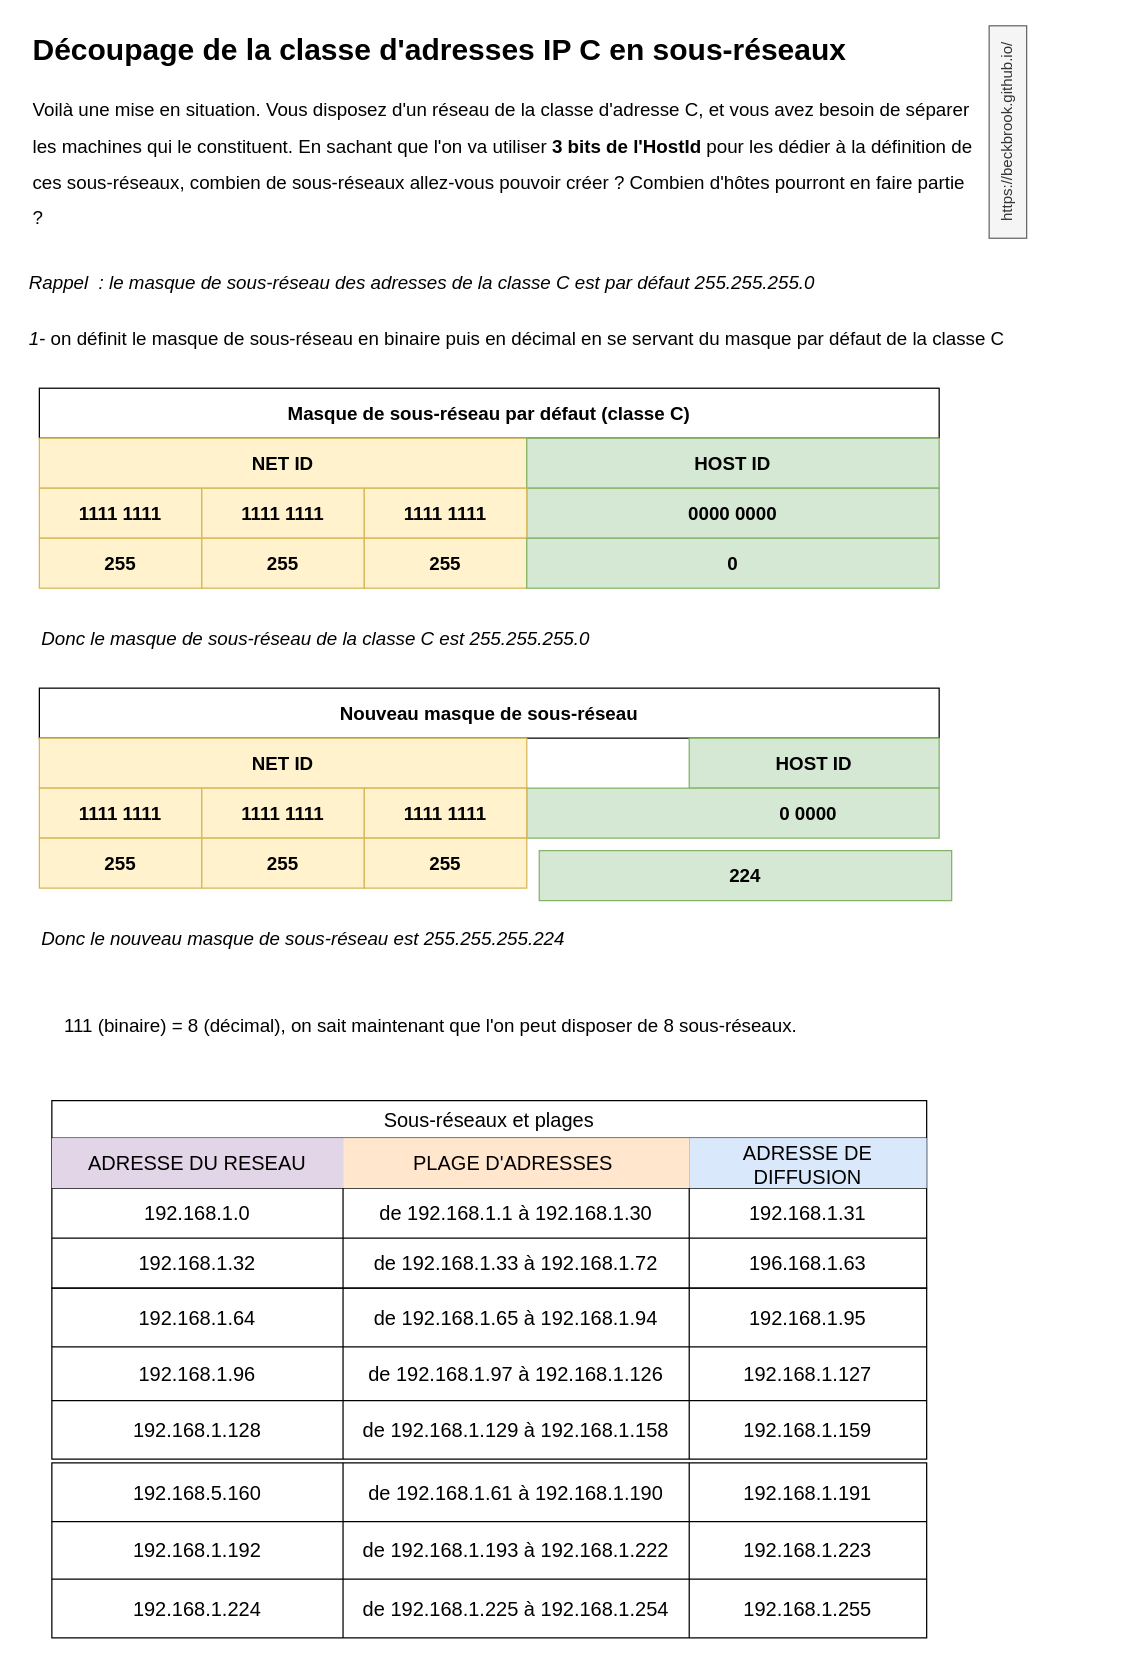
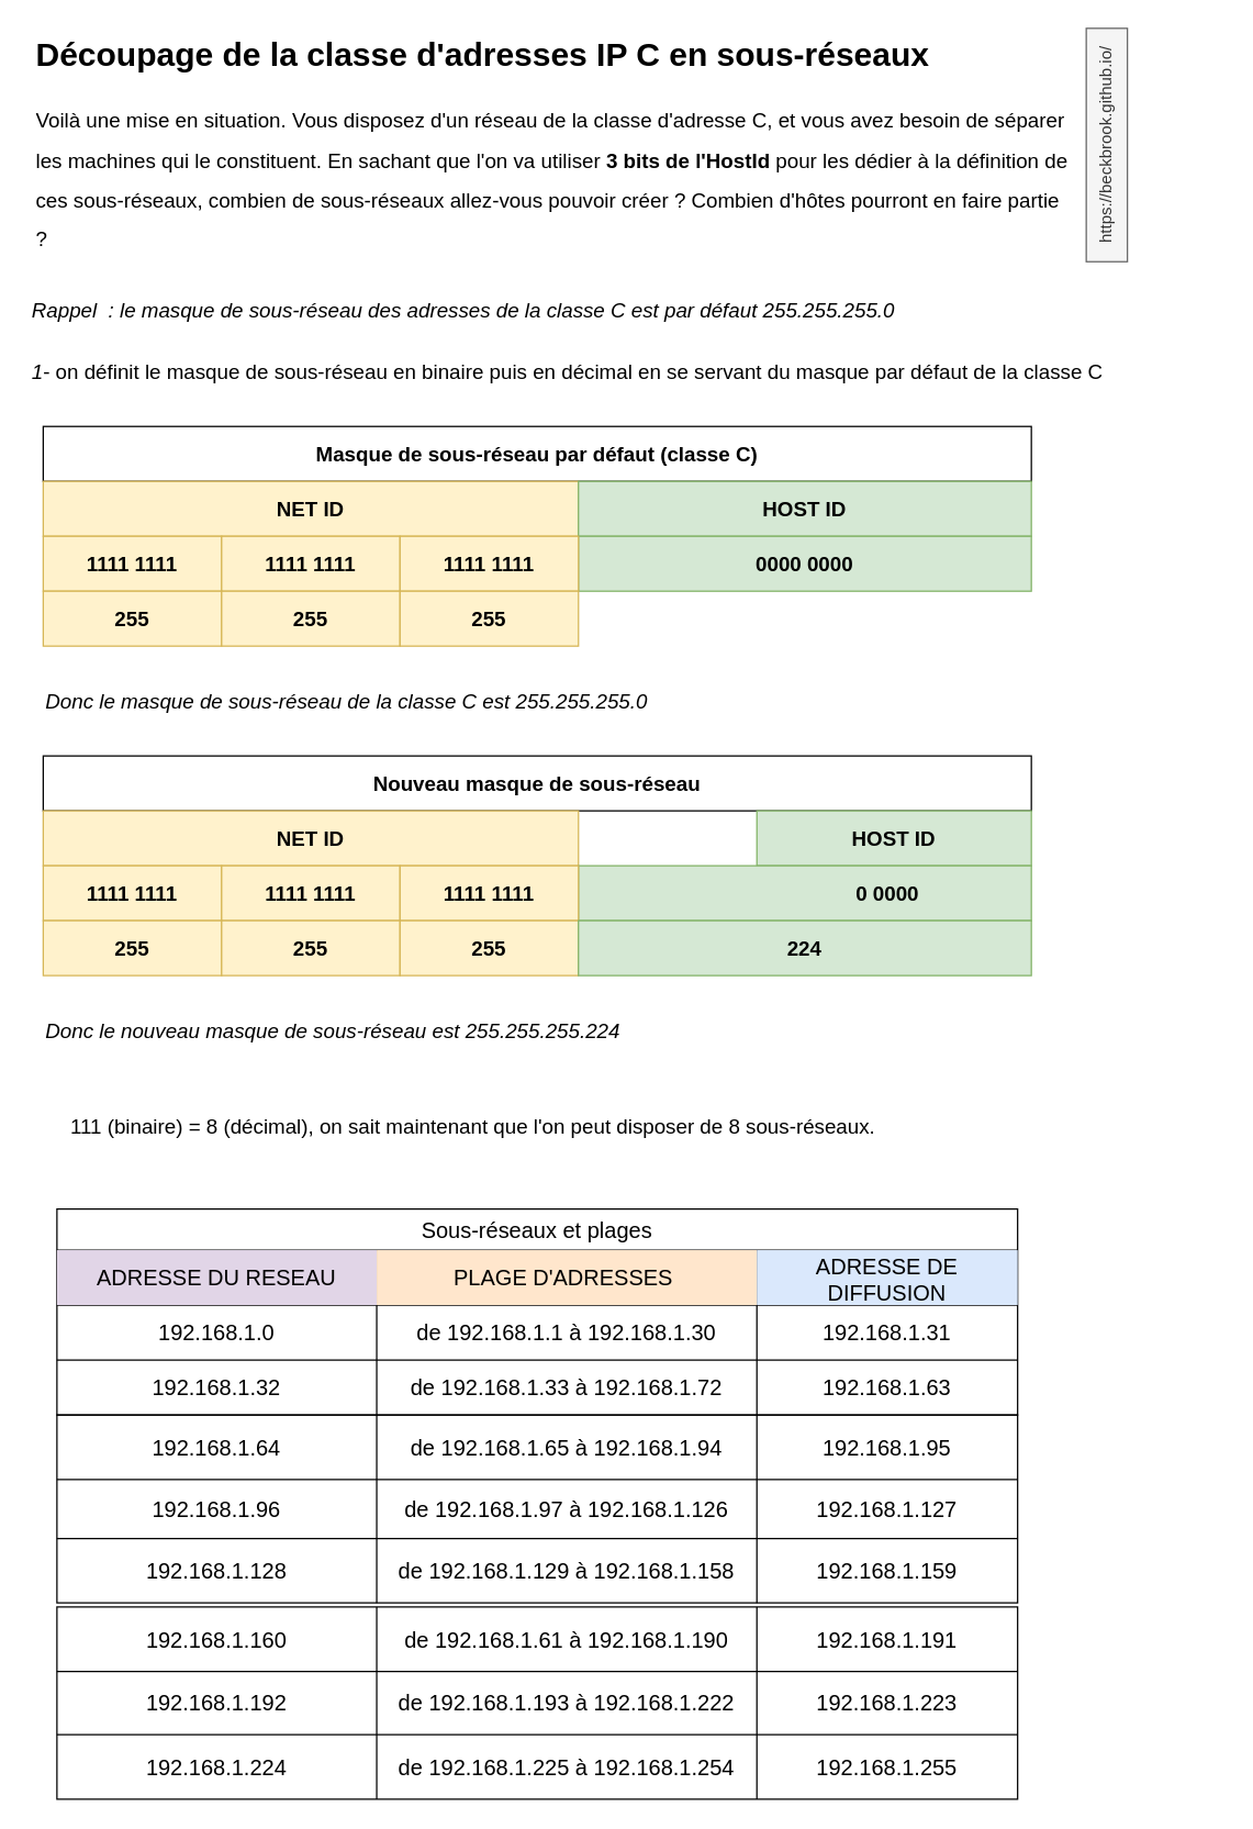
- <mxCell id="17" value="&lt;span style=&quot;font-size: 15px;&quot;&gt;&lt;b&gt;0&lt;/b&gt;&lt;/span&gt;" style="rounded=0;whiteSpace=wrap;html=1;fillColor=#d5e8d4;strokeColor=#82b366;" vertex="1" parent="1"><mxGeometry x="421" y="430" width="330" height="40" as="geometry" /></mxCell>
- <mxCell id="28" value="&lt;span style=&quot;font-size: 15px;&quot;&gt;&lt;b&gt;224&lt;/b&gt;&lt;/span&gt;" style="rounded=0;whiteSpace=wrap;html=1;fillColor=#d5e8d4;strokeColor=#82b366;" vertex="1" parent="1"><mxGeometry x="431" y="680" width="330" height="40" as="geometry" /></mxCell>
+ <mxCell id="28" value="&lt;span style=&quot;font-size: 15px;&quot;&gt;&lt;b&gt;224&lt;/b&gt;&lt;/span&gt;" style="rounded=0;whiteSpace=wrap;html=1;fillColor=#d5e8d4;strokeColor=#82b366;" vertex="1" parent="1"><mxGeometry x="421" y="670" width="330" height="40" as="geometry" /></mxCell>
- <mxCell id="42" value="196.168.1.63" style="shape=partialRectangle;html=1;whiteSpace=wrap;connectable=0;strokeColor=inherit;overflow=hidden;fillColor=none;top=0;left=0;bottom=0;right=0;pointerEvents=1;fontSize=16;" vertex="1" parent="39"><mxGeometry x="510" width="190" height="40" as="geometry"><mxRectangle width="190" height="40" as="alternateBounds" /></mxGeometry></mxCell>
+ <mxCell id="42" value="192.168.1.63" style="shape=partialRectangle;html=1;whiteSpace=wrap;connectable=0;strokeColor=inherit;overflow=hidden;fillColor=none;top=0;left=0;bottom=0;right=0;pointerEvents=1;fontSize=16;" vertex="1" parent="39"><mxGeometry x="510" width="190" height="40" as="geometry"><mxRectangle width="190" height="40" as="alternateBounds" /></mxGeometry></mxCell>
- <mxCell id="61" value="192.168.5.160" style="shape=partialRectangle;html=1;whiteSpace=wrap;connectable=0;strokeColor=inherit;overflow=hidden;fillColor=none;top=0;left=0;bottom=0;right=0;pointerEvents=1;fontSize=16;" vertex="1" parent="60"><mxGeometry width="233" height="47" as="geometry"><mxRectangle width="233" height="47" as="alternateBounds" /></mxGeometry></mxCell>
+ <mxCell id="61" value="192.168.1.160" style="shape=partialRectangle;html=1;whiteSpace=wrap;connectable=0;strokeColor=inherit;overflow=hidden;fillColor=none;top=0;left=0;bottom=0;right=0;pointerEvents=1;fontSize=16;" vertex="1" parent="60"><mxGeometry width="233" height="47" as="geometry"><mxRectangle width="233" height="47" as="alternateBounds" /></mxGeometry></mxCell>
